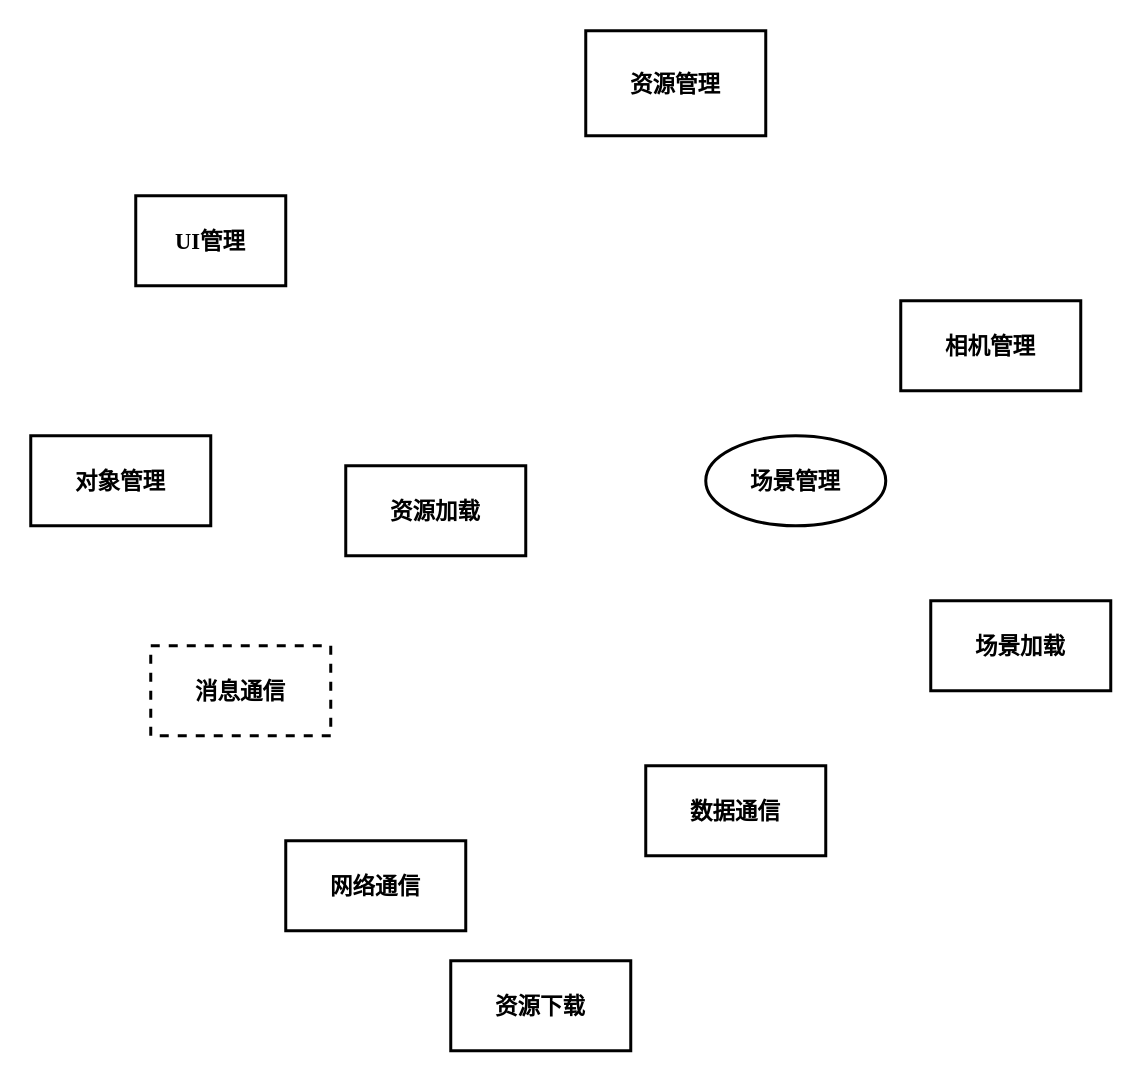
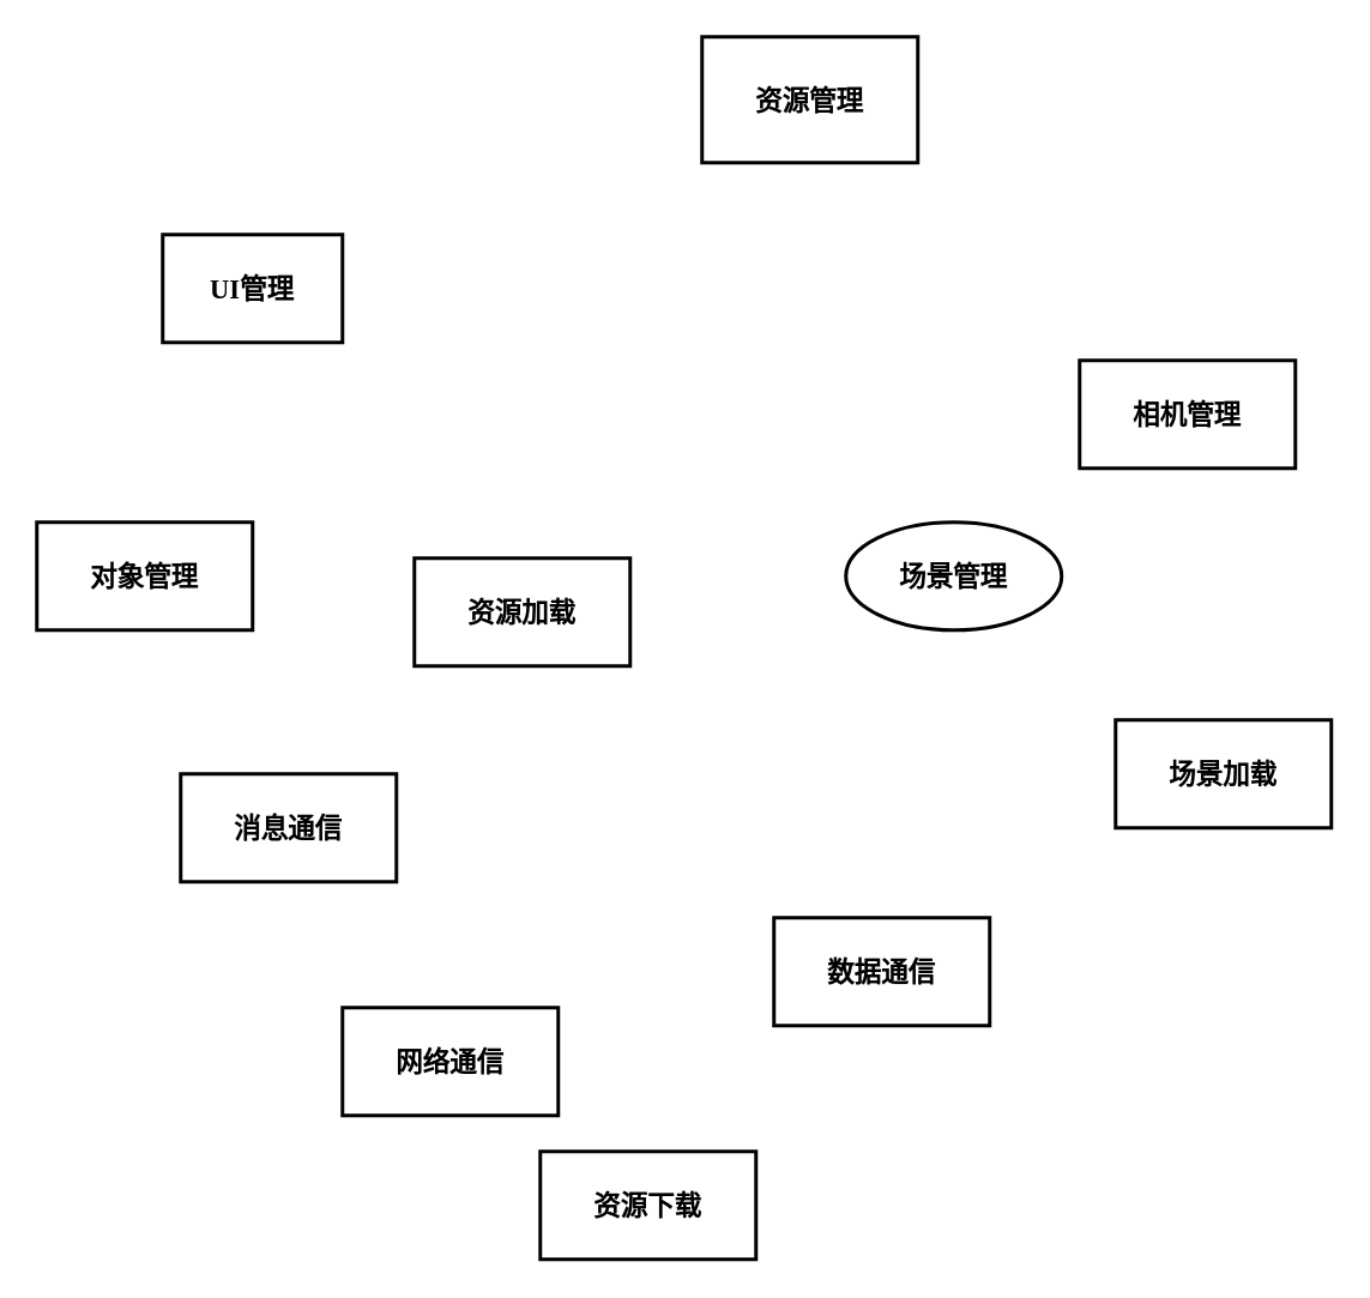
- <mxCell id="7" value="消息通信" style="rounded=0;whiteSpace=wrap;html=1;fontFamily=Comic Sans MS;fontStyle=1;fontSize=15;strokeWidth=2;dashed=1;" parent="1" vertex="1"><mxGeometry x="100" y="430" width="120" height="60" as="geometry" /></mxCell>
+ <mxCell id="7" value="消息通信" style="rounded=0;whiteSpace=wrap;html=1;fontFamily=Comic Sans MS;fontStyle=1;fontSize=15;strokeWidth=2;" parent="1" vertex="1"><mxGeometry x="100" y="430" width="120" height="60" as="geometry" /></mxCell>
